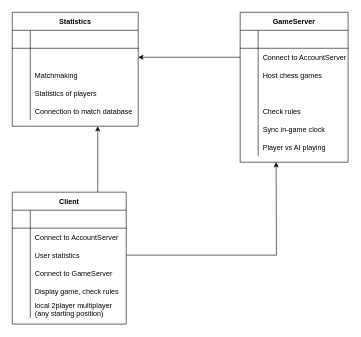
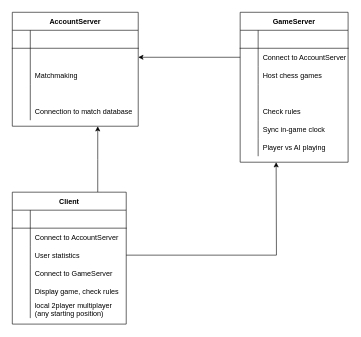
- <mxCell id="2" value="Statistics" style="shape=table;startSize=30;container=1;collapsible=1;childLayout=tableLayout;fixedRows=1;rowLines=0;fontStyle=1;align=center;resizeLast=1;" vertex="1" parent="1"><mxGeometry x="20" y="20" width="210" height="190" as="geometry" /></mxCell>
+ <mxCell id="2" value="AccountServer" style="shape=table;startSize=30;container=1;collapsible=1;childLayout=tableLayout;fixedRows=1;rowLines=0;fontStyle=1;align=center;resizeLast=1;" vertex="1" parent="1"><mxGeometry x="20" y="20" width="210" height="190" as="geometry" /></mxCell>
- <mxCell id="13" value="Statistics of players" style="shape=partialRectangle;connectable=0;fillColor=none;top=0;left=0;bottom=0;right=0;align=left;spacingLeft=6;overflow=hidden;" vertex="1" parent="11"><mxGeometry x="30" width="180" height="30" as="geometry" /></mxCell>
